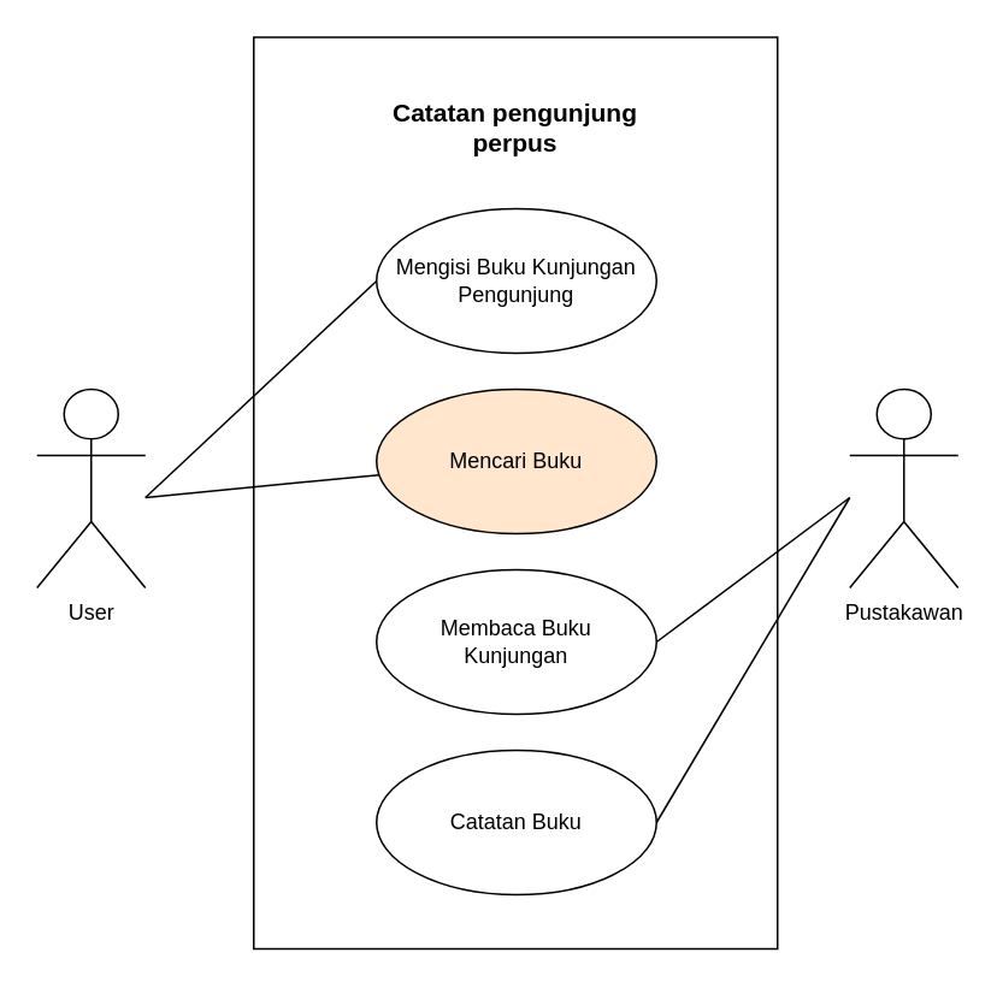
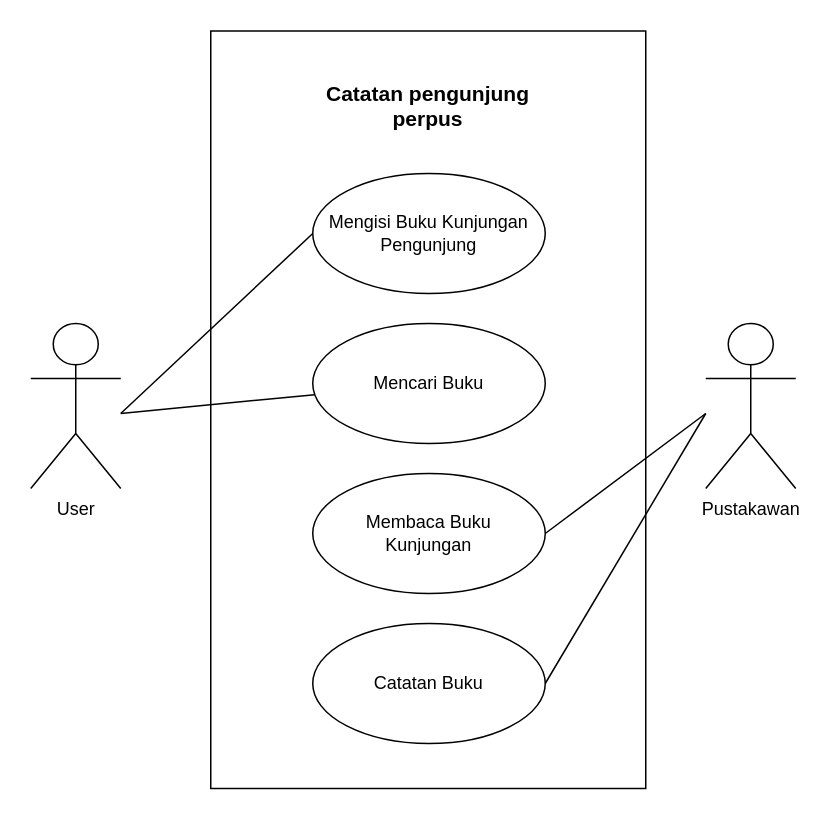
- <mxCell id="5" value="Mencari Buku" style="ellipse;whiteSpace=wrap;html=1;fillColor=#ffe6cc;" vertex="1" parent="1"><mxGeometry x="208" y="215" width="155" height="80" as="geometry" /></mxCell>
+ <mxCell id="5" value="Mencari Buku" style="ellipse;whiteSpace=wrap;html=1;" vertex="1" parent="1"><mxGeometry x="208" y="215" width="155" height="80" as="geometry" /></mxCell>
